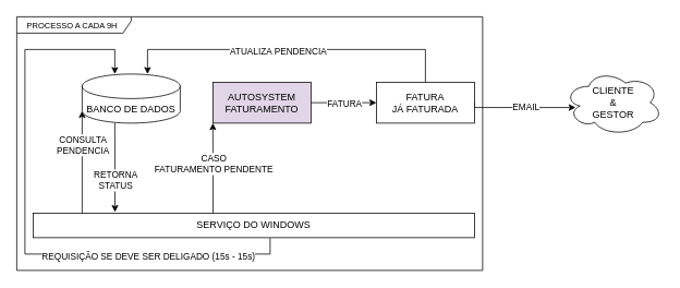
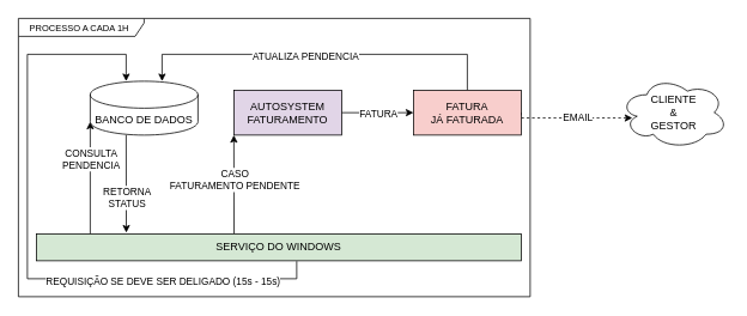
- <mxCell id="4" value="&lt;font style=&quot;font-size: 10px;&quot;&gt;PROCESSO A CADA 9H&lt;/font&gt;" style="shape=umlFrame;whiteSpace=wrap;html=1;pointerEvents=0;spacingTop=-1;spacingRight=4;width=140;height=20;" vertex="1" parent="1"><mxGeometry x="20" y="20" width="570" height="310" as="geometry" /></mxCell>
+ <mxCell id="4" value="&lt;font style=&quot;font-size: 10px;&quot;&gt;PROCESSO A CADA 1H&lt;/font&gt;" style="shape=umlFrame;whiteSpace=wrap;html=1;pointerEvents=0;spacingTop=-1;spacingRight=4;width=140;height=20;" vertex="1" parent="1"><mxGeometry x="20" y="20" width="570" height="310" as="geometry" /></mxCell>
- <mxCell id="19" value="FATURA&lt;br&gt;JÁ FATURADA" style="rounded=0;whiteSpace=wrap;html=1;" vertex="1" parent="1"><mxGeometry x="460" y="100" width="120" height="50" as="geometry" /></mxCell>
+ <mxCell id="19" value="FATURA&lt;br&gt;JÁ FATURADA" style="rounded=0;whiteSpace=wrap;html=1;fillColor=#f8cecc;" vertex="1" parent="1"><mxGeometry x="460" y="100" width="120" height="50" as="geometry" /></mxCell>
- <mxCell id="17" style="edgeStyle=orthogonalEdgeStyle;rounded=0;orthogonalLoop=1;jettySize=auto;html=1;exitX=1;exitY=0.5;exitDx=0;exitDy=0;entryX=0.115;entryY=0.574;entryDx=0;entryDy=0;entryPerimeter=0;dashed=0;" edge="1" parent="1" source="19" target="21"><mxGeometry relative="1" as="geometry"><mxPoint x="696.96" y="130" as="targetPoint" /><Array as="points"><mxPoint x="580" y="131" /></Array></mxGeometry></mxCell>
+ <mxCell id="17" style="edgeStyle=orthogonalEdgeStyle;rounded=0;orthogonalLoop=1;jettySize=auto;html=1;exitX=1;exitY=0.5;exitDx=0;exitDy=0;entryX=0.115;entryY=0.574;entryDx=0;entryDy=0;entryPerimeter=0;dashed=1;" edge="1" parent="1" source="19" target="21"><mxGeometry relative="1" as="geometry"><mxPoint x="696.96" y="130" as="targetPoint" /><Array as="points"><mxPoint x="580" y="131" /></Array></mxGeometry></mxCell>
- <mxCell id="20" value="SERVIÇO DO WINDOWS" style="rounded=0;whiteSpace=wrap;html=1;" vertex="1" parent="1"><mxGeometry x="40" y="260" width="540" height="30" as="geometry" /></mxCell>
+ <mxCell id="20" value="SERVIÇO DO WINDOWS" style="rounded=0;whiteSpace=wrap;html=1;fillColor=#d5e8d4;" vertex="1" parent="1"><mxGeometry x="40" y="260" width="540" height="30" as="geometry" /></mxCell>
